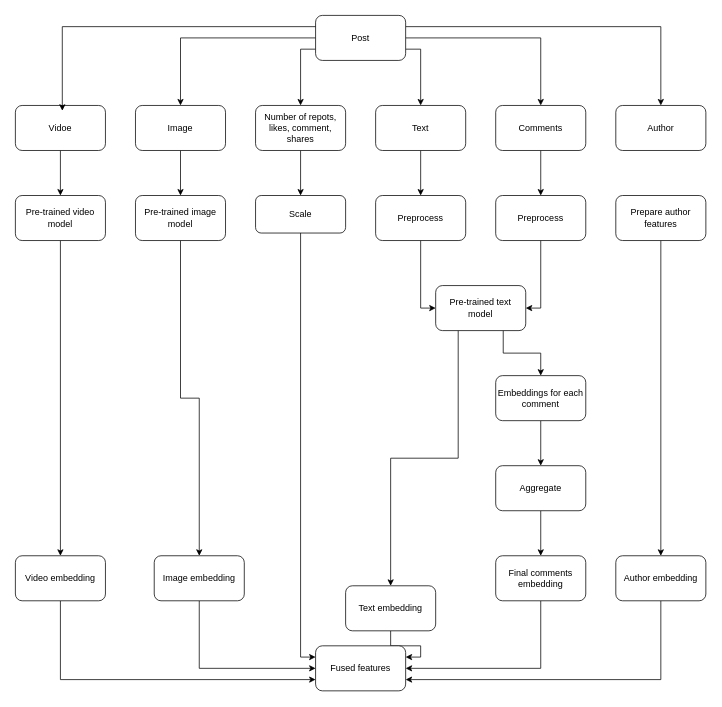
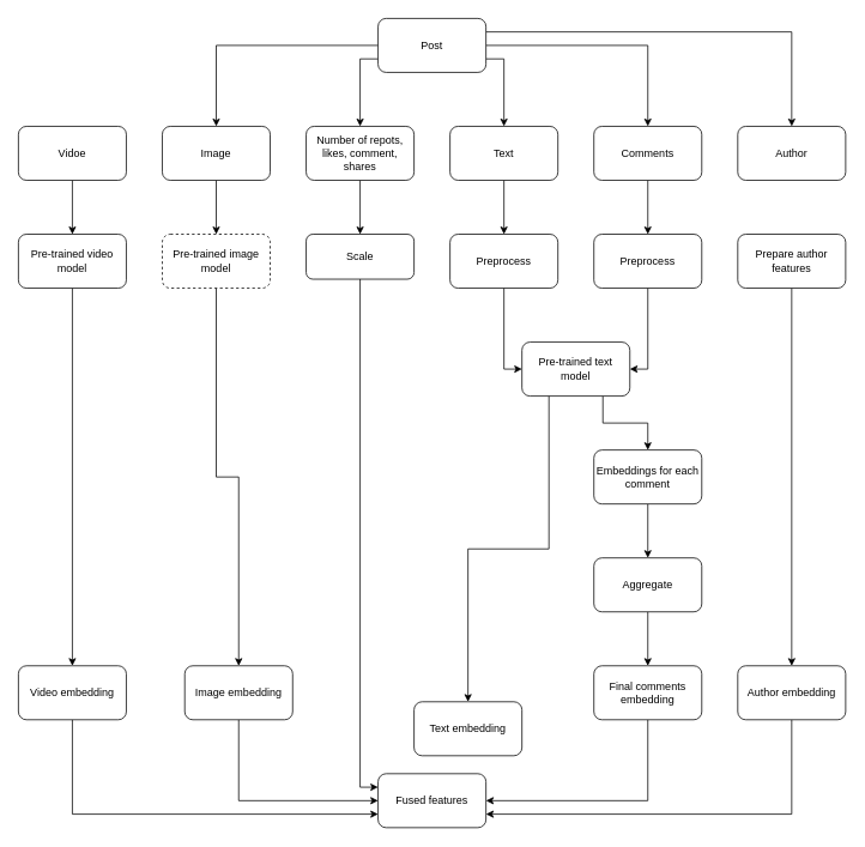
- <mxCell id="19" style="edgeStyle=orthogonalEdgeStyle;rounded=0;orthogonalLoop=1;jettySize=auto;html=1;exitX=0;exitY=0.25;exitDx=0;exitDy=0;entryX=0.521;entryY=0.117;entryDx=0;entryDy=0;entryPerimeter=0;" edge="1" parent="1" source="7" target="9"><mxGeometry relative="1" as="geometry" /></mxCell>
- <mxCell id="23" value="Pre-trained image model" style="rounded=1;whiteSpace=wrap;html=1;" vertex="1" parent="1"><mxGeometry x="180" y="260" width="120" height="60" as="geometry" /></mxCell>
+ <mxCell id="23" value="Pre-trained image model" style="rounded=1;whiteSpace=wrap;html=1;dashed=1;" vertex="1" parent="1"><mxGeometry x="180" y="260" width="120" height="60" as="geometry" /></mxCell>
- <mxCell id="43" style="edgeStyle=orthogonalEdgeStyle;rounded=0;orthogonalLoop=1;jettySize=auto;html=1;exitX=0.5;exitY=1;exitDx=0;exitDy=0;entryX=1;entryY=0.25;entryDx=0;entryDy=0;" edge="1" parent="1" source="44" target="49"><mxGeometry relative="1" as="geometry" /></mxCell>
